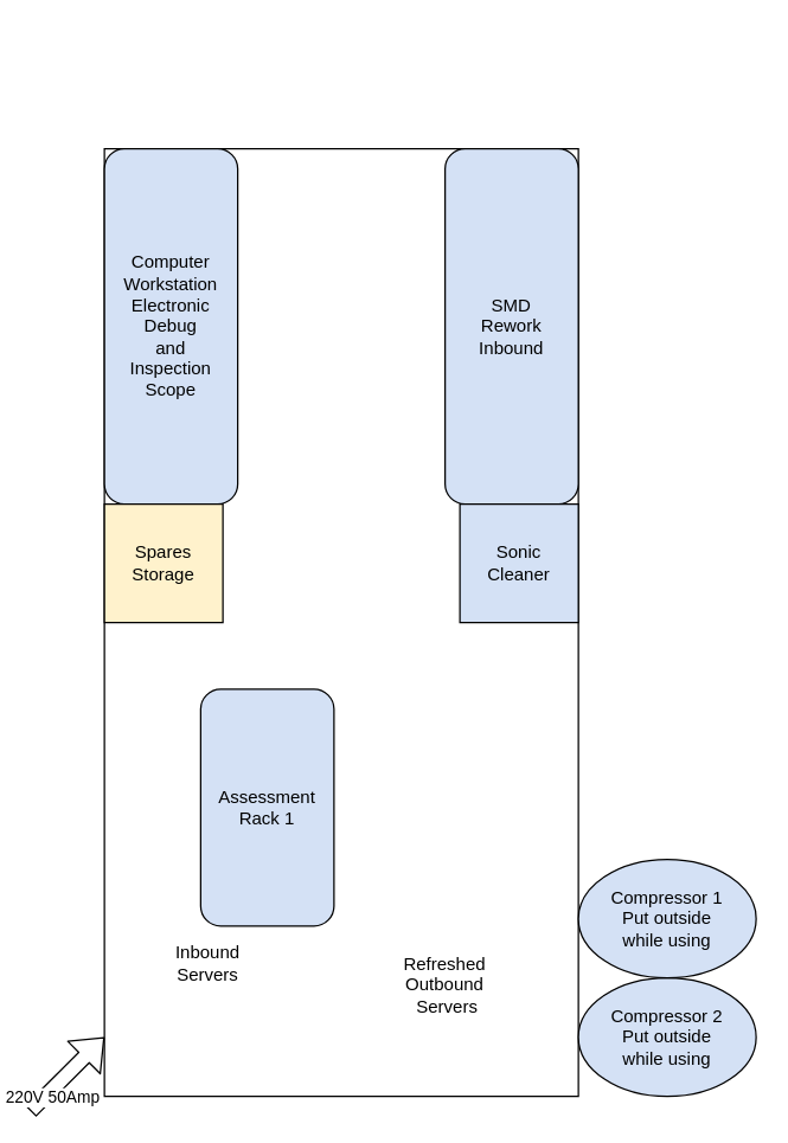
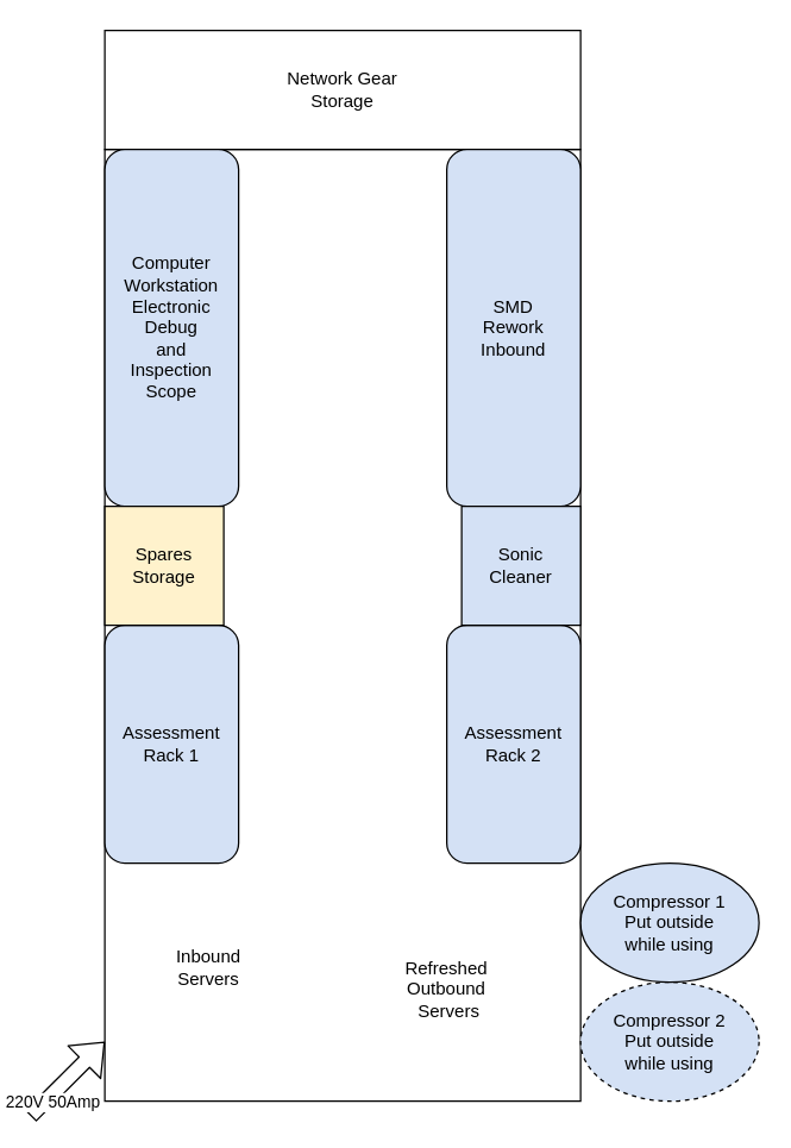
+ <mxCell id="3" value="Network Gear&lt;br&gt;Storage" style="rounded=0;whiteSpace=wrap;html=1;" vertex="1" parent="1"><mxGeometry x="70" y="20" width="320" height="80" as="geometry" /></mxCell>
+ <mxCell id="7" value="Assessment&lt;br&gt;Rack 2" style="rounded=1;whiteSpace=wrap;html=1;fillColor=#D4E1F5;" vertex="1" parent="1"><mxGeometry x="300" y="420" width="90" height="160" as="geometry" /></mxCell>
- <mxCell id="6" value="Assessment&lt;br&gt;Rack 1" style="rounded=1;whiteSpace=wrap;html=1;fillColor=#D4E1F5;" vertex="1" parent="1"><mxGeometry x="135" y="465" width="90" height="160" as="geometry" /></mxCell>
+ <mxCell id="6" value="Assessment&lt;br&gt;Rack 1" style="rounded=1;whiteSpace=wrap;html=1;fillColor=#D4E1F5;" vertex="1" parent="1"><mxGeometry x="70" y="420" width="90" height="160" as="geometry" /></mxCell>
- <mxCell id="9" value="Compressor 2&lt;br&gt;Put outside&lt;br&gt;while using" style="ellipse;whiteSpace=wrap;html=1;fillColor=#D4E1F5;" vertex="1" parent="1"><mxGeometry x="390" y="660" width="120" height="80" as="geometry" /></mxCell>
+ <mxCell id="9" value="Compressor 2&lt;br&gt;Put outside&lt;br&gt;while using" style="ellipse;whiteSpace=wrap;html=1;fillColor=#D4E1F5;dashed=1;" vertex="1" parent="1"><mxGeometry x="390" y="660" width="120" height="80" as="geometry" /></mxCell>
